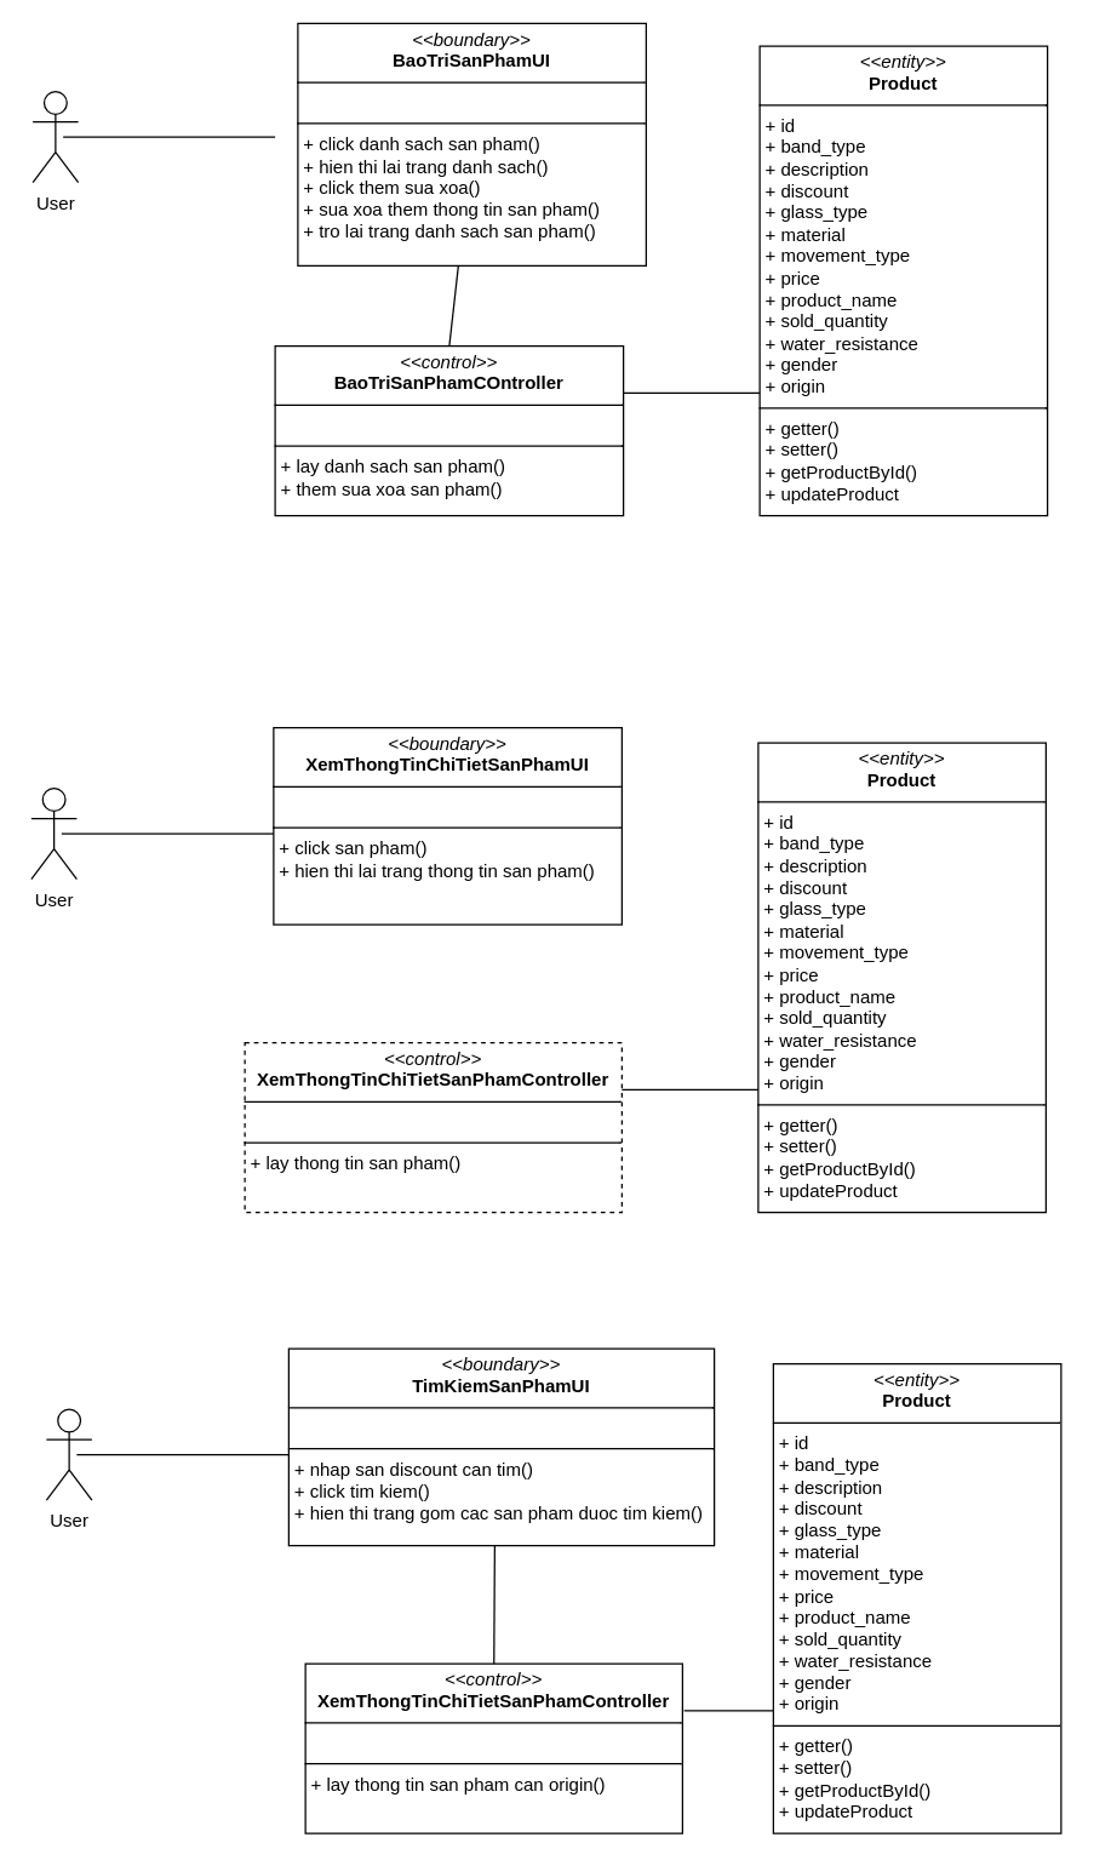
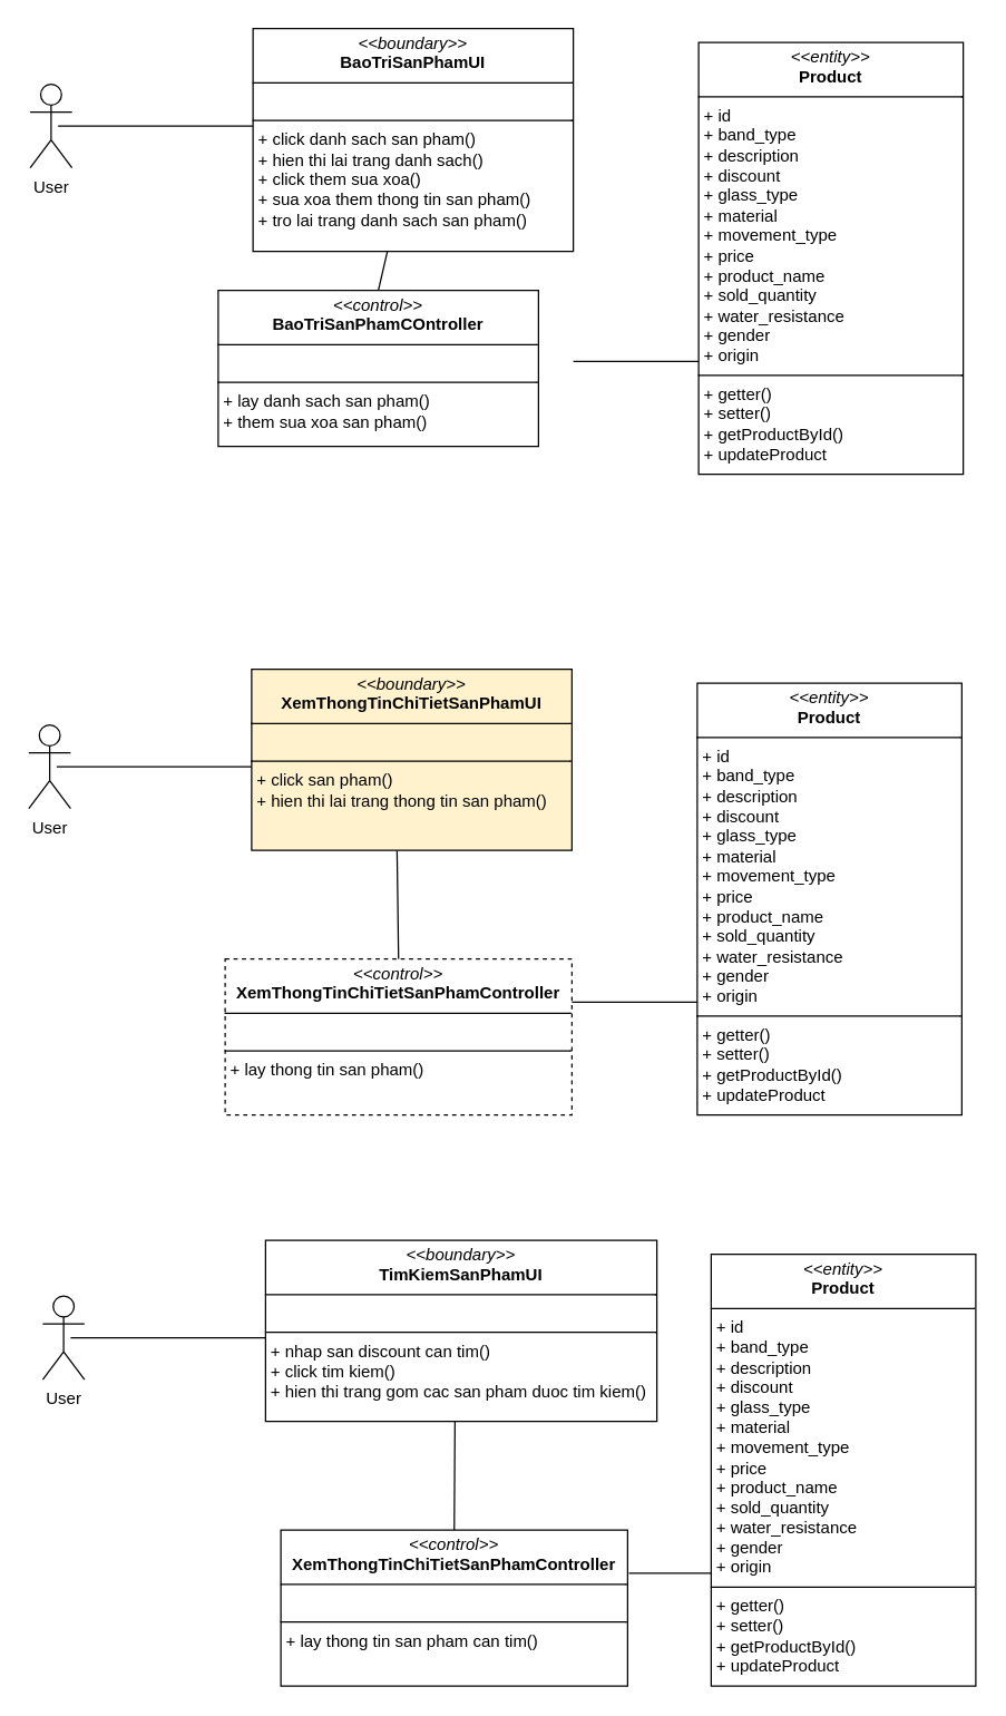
- <mxCell id="3" value="&lt;p style=&quot;margin:0px;margin-top:4px;text-align:center;&quot;&gt;&lt;i&gt;&amp;lt;&amp;lt;boundary&amp;gt;&amp;gt;&lt;/i&gt;&lt;br&gt;&lt;b&gt;BaoTriSanPhamUI&lt;/b&gt;&lt;/p&gt;&lt;hr size=&quot;1&quot; style=&quot;border-style:solid;&quot;&gt;&lt;p style=&quot;margin:0px;margin-left:4px;&quot;&gt;&lt;br&gt;&lt;/p&gt;&lt;hr size=&quot;1&quot; style=&quot;border-style:solid;&quot;&gt;&lt;p style=&quot;margin:0px;margin-left:4px;&quot;&gt;+ click danh sach san pham()&lt;/p&gt;&lt;p style=&quot;margin:0px;margin-left:4px;&quot;&gt;+ hien thi lai trang danh sach()&lt;/p&gt;&lt;p style=&quot;margin:0px;margin-left:4px;&quot;&gt;+ click them sua xoa()&lt;/p&gt;&lt;p style=&quot;margin:0px;margin-left:4px;&quot;&gt;+ sua xoa them thong tin san pham()&lt;br&gt;+ tro lai trang danh sach san pham()&lt;/p&gt;" style="verticalAlign=top;align=left;overflow=fill;html=1;whiteSpace=wrap;" vertex="1" parent="1"><mxGeometry x="196" y="15" width="230" height="160" as="geometry" /></mxCell>
+ <mxCell id="3" value="&lt;p style=&quot;margin:0px;margin-top:4px;text-align:center;&quot;&gt;&lt;i&gt;&amp;lt;&amp;lt;boundary&amp;gt;&amp;gt;&lt;/i&gt;&lt;br&gt;&lt;b&gt;BaoTriSanPhamUI&lt;/b&gt;&lt;/p&gt;&lt;hr size=&quot;1&quot; style=&quot;border-style:solid;&quot;&gt;&lt;p style=&quot;margin:0px;margin-left:4px;&quot;&gt;&lt;br&gt;&lt;/p&gt;&lt;hr size=&quot;1&quot; style=&quot;border-style:solid;&quot;&gt;&lt;p style=&quot;margin:0px;margin-left:4px;&quot;&gt;+ click danh sach san pham()&lt;/p&gt;&lt;p style=&quot;margin:0px;margin-left:4px;&quot;&gt;+ hien thi lai trang danh sach()&lt;/p&gt;&lt;p style=&quot;margin:0px;margin-left:4px;&quot;&gt;+ click them sua xoa()&lt;/p&gt;&lt;p style=&quot;margin:0px;margin-left:4px;&quot;&gt;+ sua xoa them thong tin san pham()&lt;br&gt;+ tro lai trang danh sach san pham()&lt;/p&gt;" style="verticalAlign=top;align=left;overflow=fill;html=1;whiteSpace=wrap;" vertex="1" parent="1"><mxGeometry x="181" y="20" width="230" height="160" as="geometry" /></mxCell>
- <mxCell id="4" value="&lt;p style=&quot;margin:0px;margin-top:4px;text-align:center;&quot;&gt;&lt;i&gt;&amp;lt;&amp;lt;control&amp;gt;&amp;gt;&lt;/i&gt;&lt;br&gt;&lt;b&gt;BaoTriSanPhamCOntroller&lt;/b&gt;&lt;/p&gt;&lt;hr size=&quot;1&quot; style=&quot;border-style:solid;&quot;&gt;&lt;p style=&quot;margin:0px;margin-left:4px;&quot;&gt;&lt;br&gt;&lt;/p&gt;&lt;hr size=&quot;1&quot; style=&quot;border-style:solid;&quot;&gt;&lt;p style=&quot;margin:0px;margin-left:4px;&quot;&gt;+ lay danh sach san pham()&lt;br&gt;+ them sua xoa san pham()&lt;/p&gt;" style="verticalAlign=top;align=left;overflow=fill;html=1;whiteSpace=wrap;" vertex="1" parent="1"><mxGeometry x="181" y="228" width="230" height="112" as="geometry" /></mxCell>
+ <mxCell id="4" value="&lt;p style=&quot;margin:0px;margin-top:4px;text-align:center;&quot;&gt;&lt;i&gt;&amp;lt;&amp;lt;control&amp;gt;&amp;gt;&lt;/i&gt;&lt;br&gt;&lt;b&gt;BaoTriSanPhamCOntroller&lt;/b&gt;&lt;/p&gt;&lt;hr size=&quot;1&quot; style=&quot;border-style:solid;&quot;&gt;&lt;p style=&quot;margin:0px;margin-left:4px;&quot;&gt;&lt;br&gt;&lt;/p&gt;&lt;hr size=&quot;1&quot; style=&quot;border-style:solid;&quot;&gt;&lt;p style=&quot;margin:0px;margin-left:4px;&quot;&gt;+ lay danh sach san pham()&lt;br&gt;+ them sua xoa san pham()&lt;/p&gt;" style="verticalAlign=top;align=left;overflow=fill;html=1;whiteSpace=wrap;" vertex="1" parent="1"><mxGeometry x="156" y="208" width="230" height="112" as="geometry" /></mxCell>
- <mxCell id="10" value="&lt;p style=&quot;margin:0px;margin-top:4px;text-align:center;&quot;&gt;&lt;i&gt;&amp;lt;&amp;lt;boundary&amp;gt;&amp;gt;&lt;/i&gt;&lt;br&gt;&lt;b&gt;XemThongTinChiTietSanPhamUI&lt;/b&gt;&lt;/p&gt;&lt;hr size=&quot;1&quot; style=&quot;border-style:solid;&quot;&gt;&lt;p style=&quot;margin:0px;margin-left:4px;&quot;&gt;&lt;br&gt;&lt;/p&gt;&lt;hr size=&quot;1&quot; style=&quot;border-style:solid;&quot;&gt;&lt;p style=&quot;margin:0px;margin-left:4px;&quot;&gt;+ click san pham()&lt;/p&gt;&lt;p style=&quot;margin:0px;margin-left:4px;&quot;&gt;+ hien thi lai trang thong tin san pham()&lt;/p&gt;" style="verticalAlign=top;align=left;overflow=fill;html=1;whiteSpace=wrap;" vertex="1" parent="1"><mxGeometry x="180" y="480" width="230" height="130" as="geometry" /></mxCell>
+ <mxCell id="10" value="&lt;p style=&quot;margin:0px;margin-top:4px;text-align:center;&quot;&gt;&lt;i&gt;&amp;lt;&amp;lt;boundary&amp;gt;&amp;gt;&lt;/i&gt;&lt;br&gt;&lt;b&gt;XemThongTinChiTietSanPhamUI&lt;/b&gt;&lt;/p&gt;&lt;hr size=&quot;1&quot; style=&quot;border-style:solid;&quot;&gt;&lt;p style=&quot;margin:0px;margin-left:4px;&quot;&gt;&lt;br&gt;&lt;/p&gt;&lt;hr size=&quot;1&quot; style=&quot;border-style:solid;&quot;&gt;&lt;p style=&quot;margin:0px;margin-left:4px;&quot;&gt;+ click san pham()&lt;/p&gt;&lt;p style=&quot;margin:0px;margin-left:4px;&quot;&gt;+ hien thi lai trang thong tin san pham()&lt;/p&gt;" style="verticalAlign=top;align=left;overflow=fill;html=1;whiteSpace=wrap;fillColor=#fff2cc;" vertex="1" parent="1"><mxGeometry x="180" y="480" width="230" height="130" as="geometry" /></mxCell>
+ <mxCell id="15" value="" style="endArrow=none;html=1;rounded=0;exitX=0.5;exitY=0;exitDx=0;exitDy=0;entryX=0.454;entryY=1.003;entryDx=0;entryDy=0;entryPerimeter=0;" edge="1" parent="1" source="11" target="10"><mxGeometry width="50" height="50" relative="1" as="geometry"><mxPoint x="330" y="750" as="sourcePoint" /><mxPoint x="380" y="700" as="targetPoint" /></mxGeometry></mxCell>
- <mxCell id="18" value="&lt;p style=&quot;margin:0px;margin-top:4px;text-align:center;&quot;&gt;&lt;i&gt;&amp;lt;&amp;lt;control&amp;gt;&amp;gt;&lt;/i&gt;&lt;br&gt;&lt;b&gt;XemThongTinChiTietSanPham&lt;/b&gt;&lt;b&gt;Controller&lt;/b&gt;&lt;/p&gt;&lt;hr size=&quot;1&quot; style=&quot;border-style:solid;&quot;&gt;&lt;p style=&quot;margin:0px;margin-left:4px;&quot;&gt;&lt;br&gt;&lt;/p&gt;&lt;hr size=&quot;1&quot; style=&quot;border-style:solid;&quot;&gt;&lt;p style=&quot;margin:0px;margin-left:4px;&quot;&gt;+ lay thong tin san pham can origin()&lt;br&gt;&lt;br&gt;&lt;/p&gt;" style="verticalAlign=top;align=left;overflow=fill;html=1;whiteSpace=wrap;" vertex="1" parent="1"><mxGeometry x="201" y="1098" width="249" height="112" as="geometry" /></mxCell>
+ <mxCell id="18" value="&lt;p style=&quot;margin:0px;margin-top:4px;text-align:center;&quot;&gt;&lt;i&gt;&amp;lt;&amp;lt;control&amp;gt;&amp;gt;&lt;/i&gt;&lt;br&gt;&lt;b&gt;XemThongTinChiTietSanPham&lt;/b&gt;&lt;b&gt;Controller&lt;/b&gt;&lt;/p&gt;&lt;hr size=&quot;1&quot; style=&quot;border-style:solid;&quot;&gt;&lt;p style=&quot;margin:0px;margin-left:4px;&quot;&gt;&lt;br&gt;&lt;/p&gt;&lt;hr size=&quot;1&quot; style=&quot;border-style:solid;&quot;&gt;&lt;p style=&quot;margin:0px;margin-left:4px;&quot;&gt;+ lay thong tin san pham can tim()&lt;br&gt;&lt;br&gt;&lt;/p&gt;" style="verticalAlign=top;align=left;overflow=fill;html=1;whiteSpace=wrap;" vertex="1" parent="1"><mxGeometry x="201" y="1098" width="249" height="112" as="geometry" /></mxCell>
